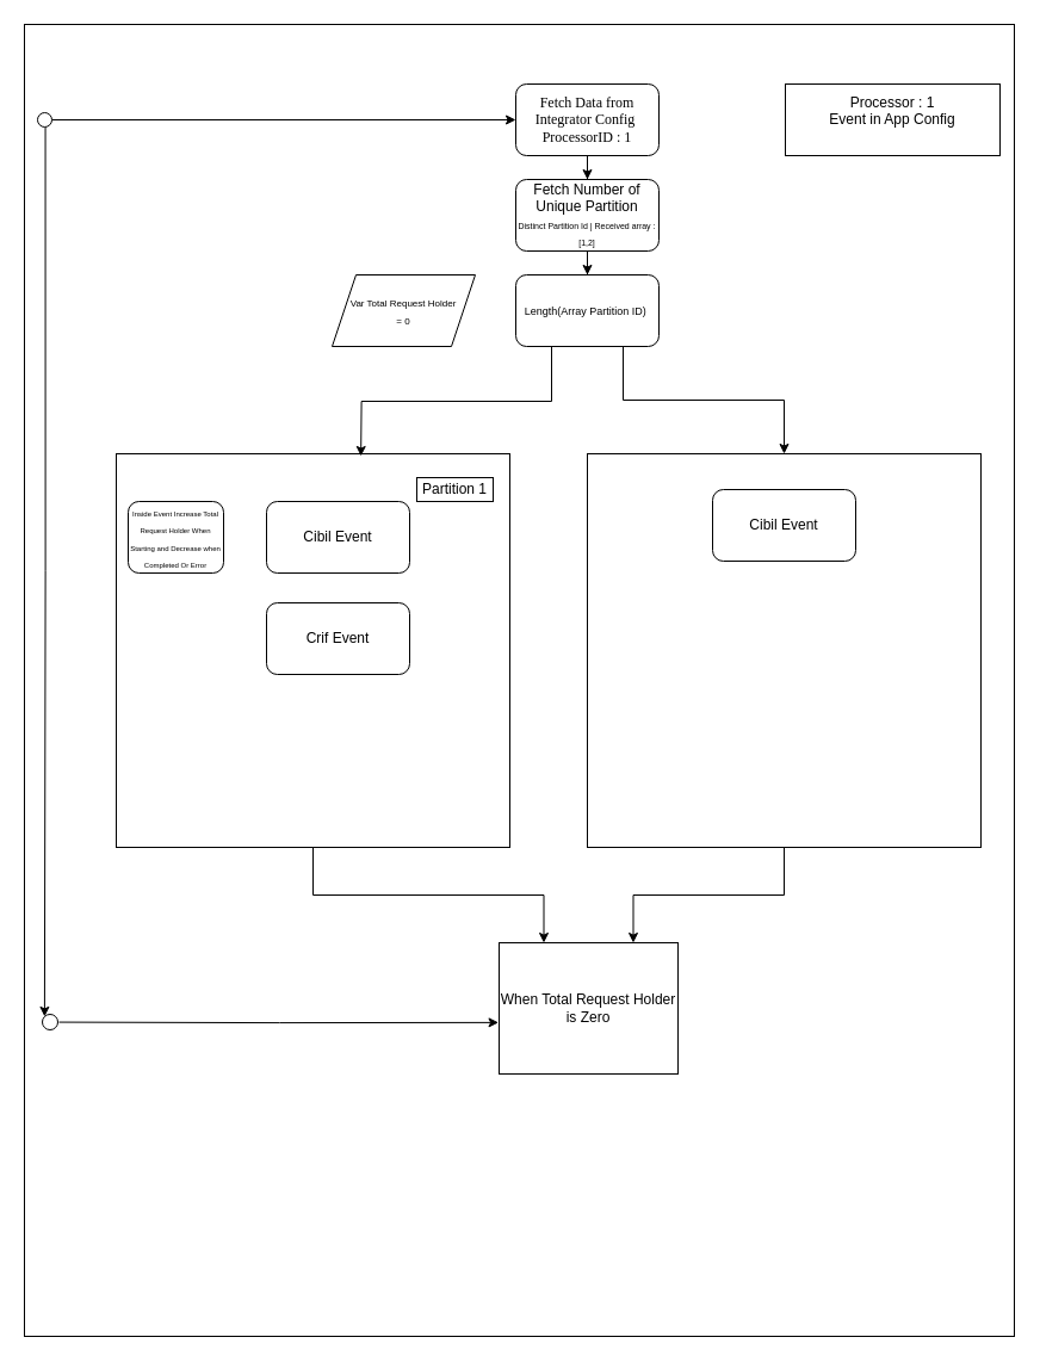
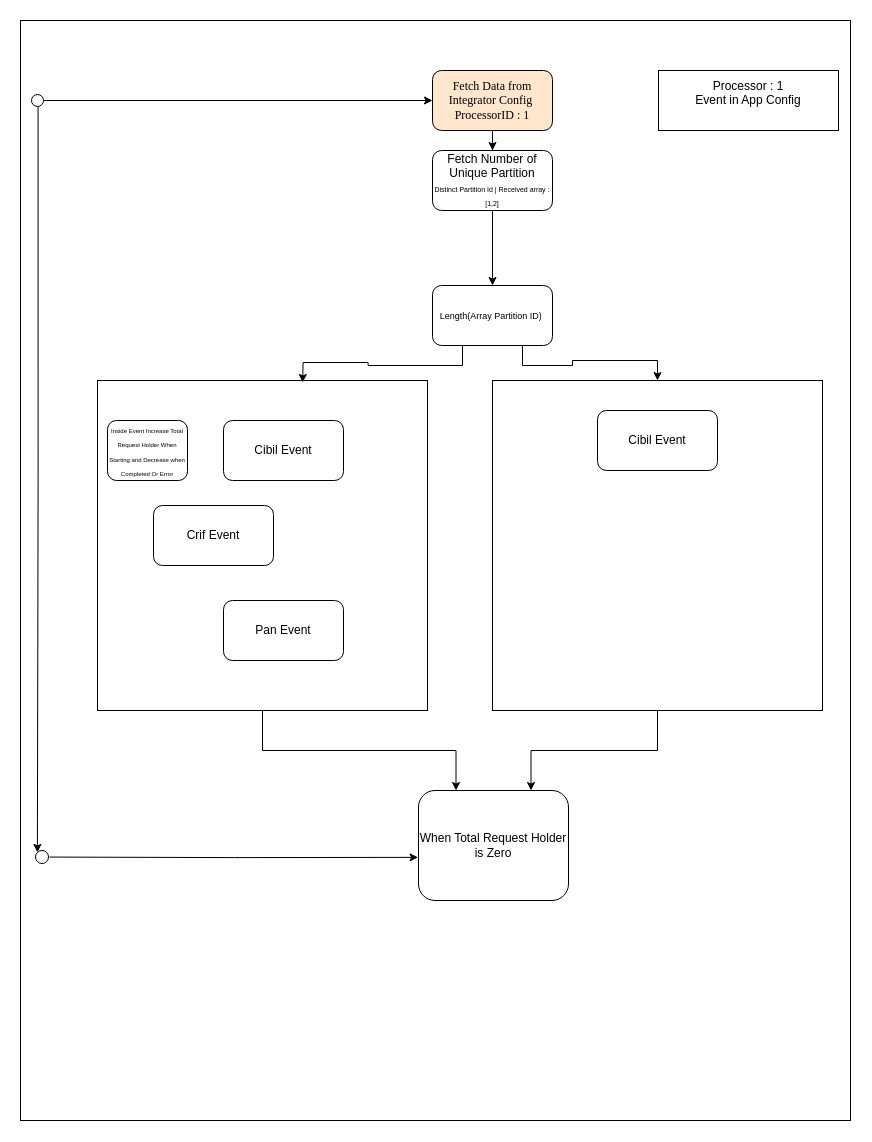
- <mxCell id="4" value="Fetch Data from Integrator Config&amp;nbsp;&lt;br&gt;ProcessorID : 1" style="rounded=1;whiteSpace=wrap;html=1;fontFamily=Times New Roman;" parent="1" vertex="1"><mxGeometry x="432" y="70" width="120" height="60" as="geometry" /></mxCell>
+ <mxCell id="4" value="Fetch Data from Integrator Config&amp;nbsp;&lt;br&gt;ProcessorID : 1" style="rounded=1;whiteSpace=wrap;html=1;fontFamily=Times New Roman;fillColor=#ffe6cc;" parent="1" vertex="1"><mxGeometry x="432" y="70" width="120" height="60" as="geometry" /></mxCell>
- <mxCell id="10" value="&lt;font style=&quot;font-size: 8px;&quot;&gt;Var Total Request Holder&lt;br&gt;= 0&lt;/font&gt;" style="shape=parallelogram;perimeter=parallelogramPerimeter;whiteSpace=wrap;html=1;fixedSize=1;" vertex="1" parent="1"><mxGeometry x="278" y="230" width="120" height="60" as="geometry" /></mxCell>
- <mxCell id="9" value="&lt;font style=&quot;font-size: 9px;&quot;&gt;Length(Array Partition ID)&amp;nbsp;&lt;/font&gt;" style="rounded=1;whiteSpace=wrap;html=1;" vertex="1" parent="1"><mxGeometry x="432" y="230" width="120" height="60" as="geometry" /></mxCell>
+ <mxCell id="9" value="&lt;font style=&quot;font-size: 9px;&quot;&gt;Length(Array Partition ID)&amp;nbsp;&lt;/font&gt;" style="rounded=1;whiteSpace=wrap;html=1;" vertex="1" parent="1"><mxGeometry x="432" y="285" width="120" height="60" as="geometry" /></mxCell>
- <mxCell id="13" value="Partition 1" style="rounded=0;whiteSpace=wrap;html=1;" vertex="1" parent="1"><mxGeometry x="349" y="400" width="64" height="20" as="geometry" /></mxCell>
- <mxCell id="18" value="Crif Event" style="rounded=1;whiteSpace=wrap;html=1;" vertex="1" parent="1"><mxGeometry x="223" y="505" width="120" height="60" as="geometry" /></mxCell>
+ <mxCell id="18" value="Crif Event" style="rounded=1;whiteSpace=wrap;html=1;" vertex="1" parent="1"><mxGeometry x="153" y="505" width="120" height="60" as="geometry" /></mxCell>
+ <mxCell id="19" value="Pan Event" style="rounded=1;whiteSpace=wrap;html=1;" vertex="1" parent="1"><mxGeometry x="223" y="600" width="120" height="60" as="geometry" /></mxCell>
- <mxCell id="22" value="When Total Request Holder is Zero" style="whiteSpace=wrap;html=1;rounded=0;" vertex="1" parent="1"><mxGeometry x="418" y="790" width="150" height="110" as="geometry" /></mxCell>
+ <mxCell id="22" value="When Total Request Holder is Zero" style="rounded=1;whiteSpace=wrap;html=1;" vertex="1" parent="1"><mxGeometry x="418" y="790" width="150" height="110" as="geometry" /></mxCell>
